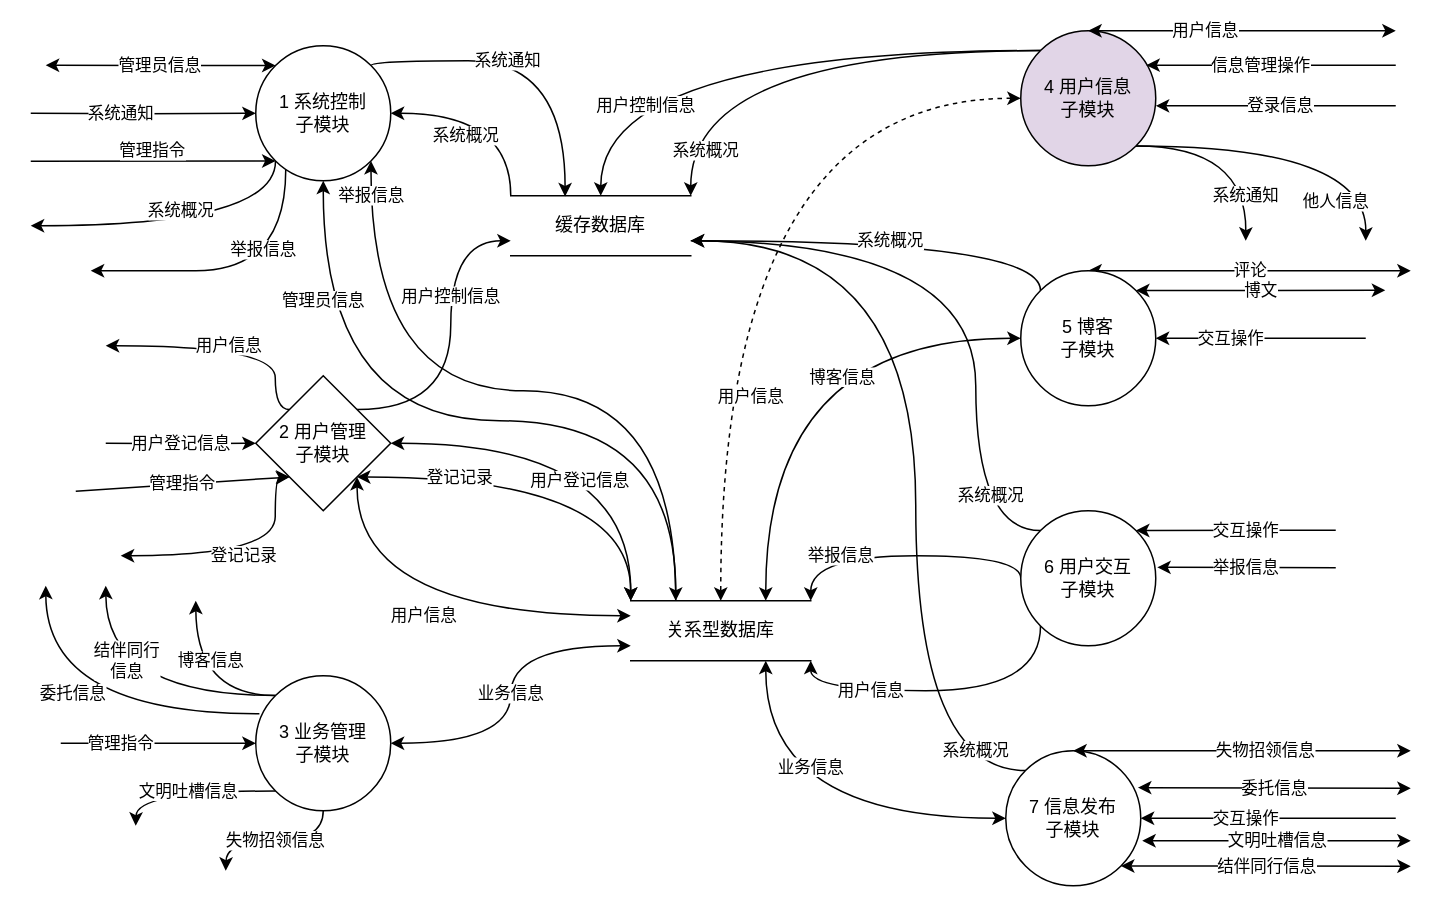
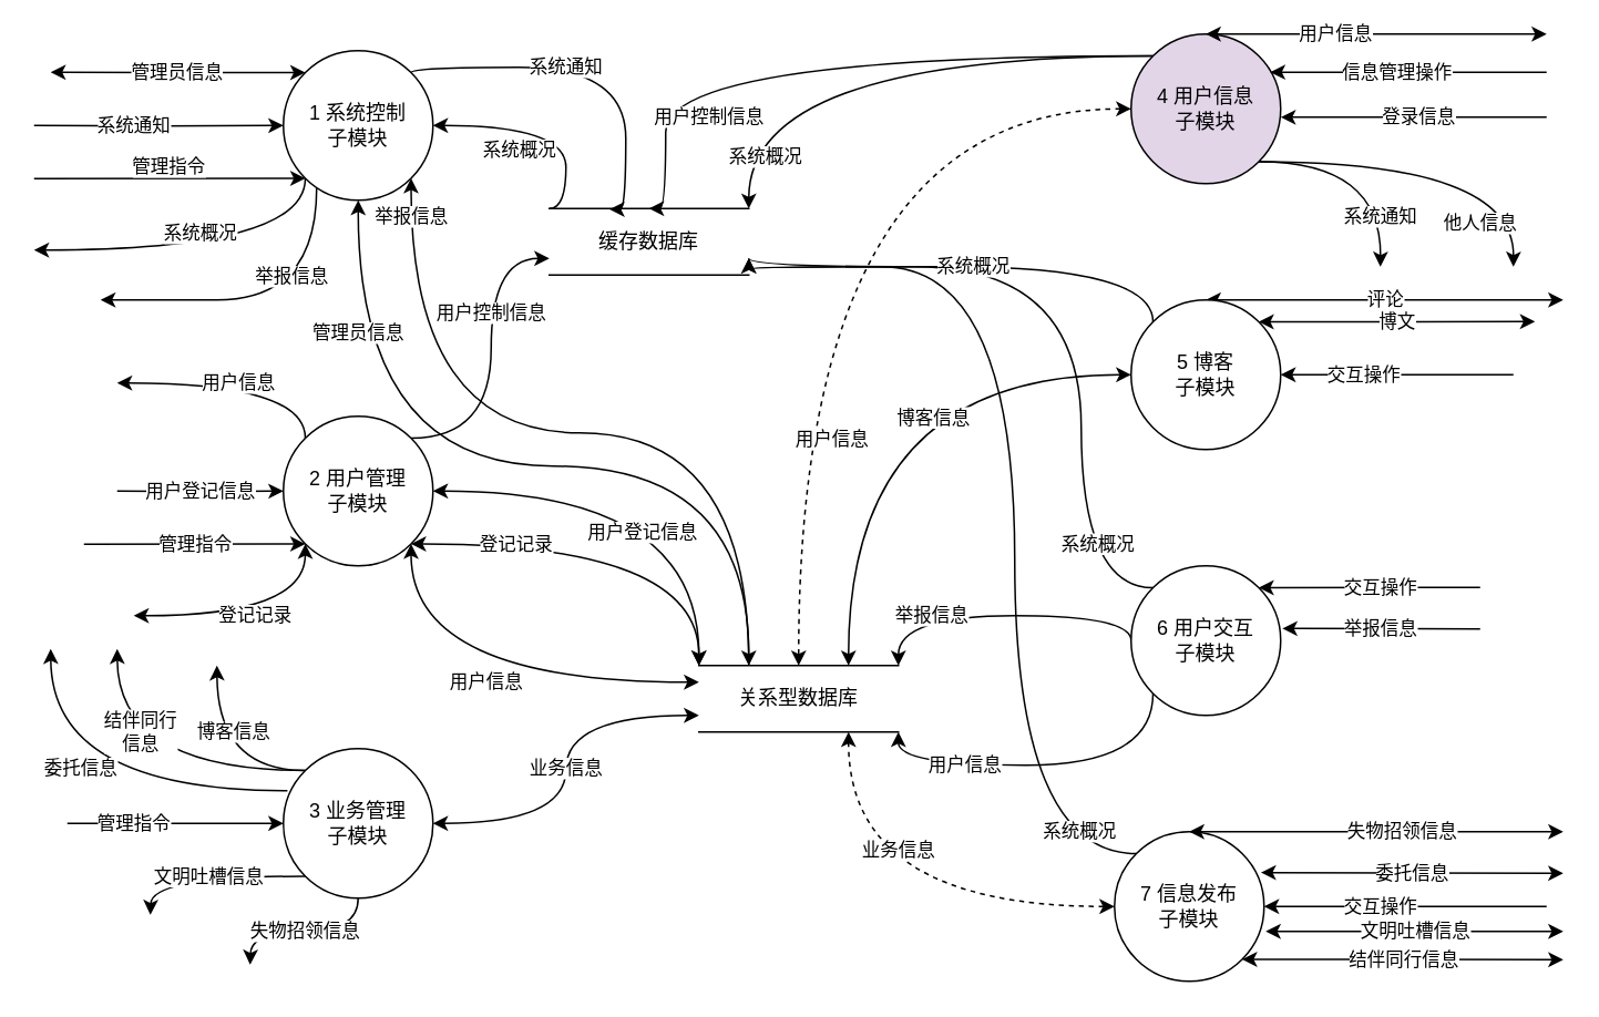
- <mxCell id="53" value="缓存数据库" style="shape=partialRectangle;whiteSpace=wrap;html=1;left=0;right=0;fillColor=none;" parent="1" vertex="1"><mxGeometry x="340" y="130" width="120" height="40" as="geometry" /></mxCell>
+ <mxCell id="53" value="缓存数据库" style="shape=partialRectangle;whiteSpace=wrap;html=1;left=0;right=0;fillColor=none;" parent="1" vertex="1"><mxGeometry x="330" y="125" width="120" height="40" as="geometry" /></mxCell>
- <mxCell id="7" value="2 用户管理&lt;br&gt;子模块" style="rhombus;whiteSpace=wrap;html=1;" parent="1" vertex="1"><mxGeometry x="170" y="250" width="90" height="90" as="geometry" /></mxCell>
+ <mxCell id="7" value="2 用户管理&lt;br&gt;子模块" style="ellipse;whiteSpace=wrap;html=1;" parent="1" vertex="1"><mxGeometry x="170" y="250" width="90" height="90" as="geometry" /></mxCell>
- <mxCell id="37" style="edgeStyle=orthogonalEdgeStyle;rounded=0;orthogonalLoop=1;jettySize=auto;html=1;exitX=0;exitY=0.5;exitDx=0;exitDy=0;entryX=0.75;entryY=1;entryDx=0;entryDy=0;curved=1;startArrow=classic;startFill=1;" parent="1" source="43" target="47" edge="1"><mxGeometry relative="1" as="geometry" /></mxCell>
+ <mxCell id="37" style="edgeStyle=orthogonalEdgeStyle;rounded=0;orthogonalLoop=1;jettySize=auto;html=1;exitX=0;exitY=0.5;exitDx=0;exitDy=0;entryX=0.75;entryY=1;entryDx=0;entryDy=0;curved=1;startArrow=classic;startFill=1;dashed=1;" parent="1" source="43" target="47" edge="1"><mxGeometry relative="1" as="geometry" /></mxCell>
